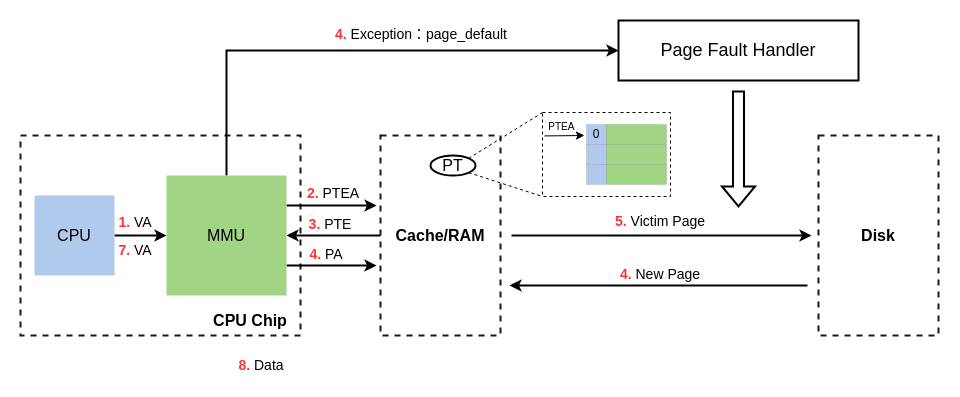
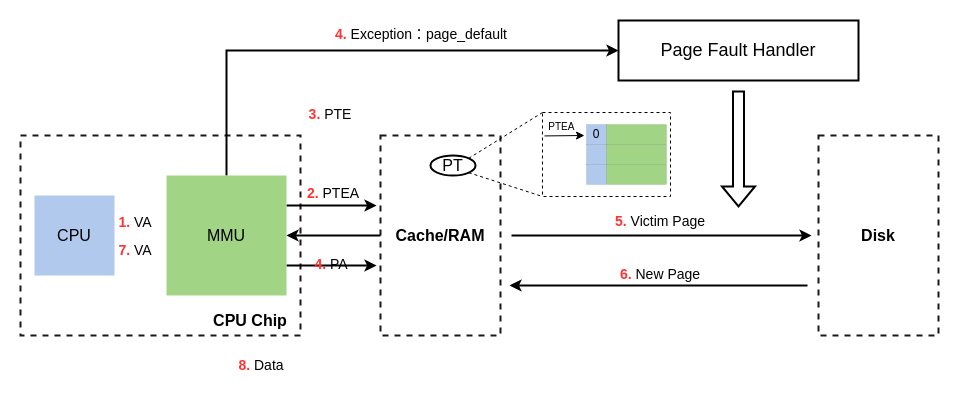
- <mxCell id="16" value="&lt;b&gt;&lt;font color=&quot;#ff3333&quot;&gt;3.&amp;nbsp;&lt;/font&gt;&lt;/b&gt;PTE" style="text;html=1;strokeColor=none;fillColor=none;align=center;verticalAlign=middle;whiteSpace=wrap;rounded=0;fontSize=14;fontColor=#000000;" vertex="1" parent="1"><mxGeometry x="305" y="214" width="50" height="20" as="geometry" /></mxCell>
+ <mxCell id="16" value="&lt;b&gt;&lt;font color=&quot;#ff3333&quot;&gt;3.&amp;nbsp;&lt;/font&gt;&lt;/b&gt;PTE" style="text;html=1;strokeColor=none;fillColor=none;align=center;verticalAlign=middle;whiteSpace=wrap;rounded=0;fontSize=14;fontColor=#000000;" vertex="1" parent="1"><mxGeometry x="305" y="104" width="50" height="20" as="geometry" /></mxCell>
- <mxCell id="4" style="edgeStyle=orthogonalEdgeStyle;rounded=0;orthogonalLoop=1;jettySize=auto;html=1;fontSize=18;fontColor=#FFFFFF;strokeWidth=2;" edge="1" parent="1" source="5" target="9"><mxGeometry relative="1" as="geometry" /></mxCell>
- <mxCell id="17" value="&lt;b&gt;&lt;font color=&quot;#ff3333&quot;&gt;4.&amp;nbsp;&lt;/font&gt;&lt;/b&gt;PA" style="text;html=1;strokeColor=none;fillColor=none;align=center;verticalAlign=middle;whiteSpace=wrap;rounded=0;fontSize=14;fontColor=#000000;" vertex="1" parent="1"><mxGeometry x="301" y="244" width="50" height="20" as="geometry" /></mxCell>
+ <mxCell id="17" value="&lt;b&gt;&lt;font color=&quot;#ff3333&quot;&gt;4.&amp;nbsp;&lt;/font&gt;&lt;/b&gt;PA" style="text;html=1;strokeColor=none;fillColor=none;align=center;verticalAlign=middle;whiteSpace=wrap;rounded=0;fontSize=14;fontColor=#000000;" vertex="1" parent="1"><mxGeometry x="306" y="254" width="50" height="20" as="geometry" /></mxCell>
- <mxCell id="36" value="&lt;font style=&quot;font-weight: bold;&quot; color=&quot;#ff3333&quot;&gt;4. &lt;/font&gt;New&lt;b&gt;&amp;nbsp;&lt;/b&gt;Page" style="text;html=1;strokeColor=none;fillColor=none;align=center;verticalAlign=middle;whiteSpace=wrap;rounded=0;fontSize=14;fontColor=#000000;" vertex="1" parent="1"><mxGeometry x="610" y="264" width="100" height="20" as="geometry" /></mxCell>
+ <mxCell id="36" value="&lt;font style=&quot;font-weight: bold;&quot; color=&quot;#ff3333&quot;&gt;6. &lt;/font&gt;New&lt;b&gt;&amp;nbsp;&lt;/b&gt;Page" style="text;html=1;strokeColor=none;fillColor=none;align=center;verticalAlign=middle;whiteSpace=wrap;rounded=0;fontSize=14;fontColor=#000000;" vertex="1" parent="1"><mxGeometry x="610" y="264" width="100" height="20" as="geometry" /></mxCell>
